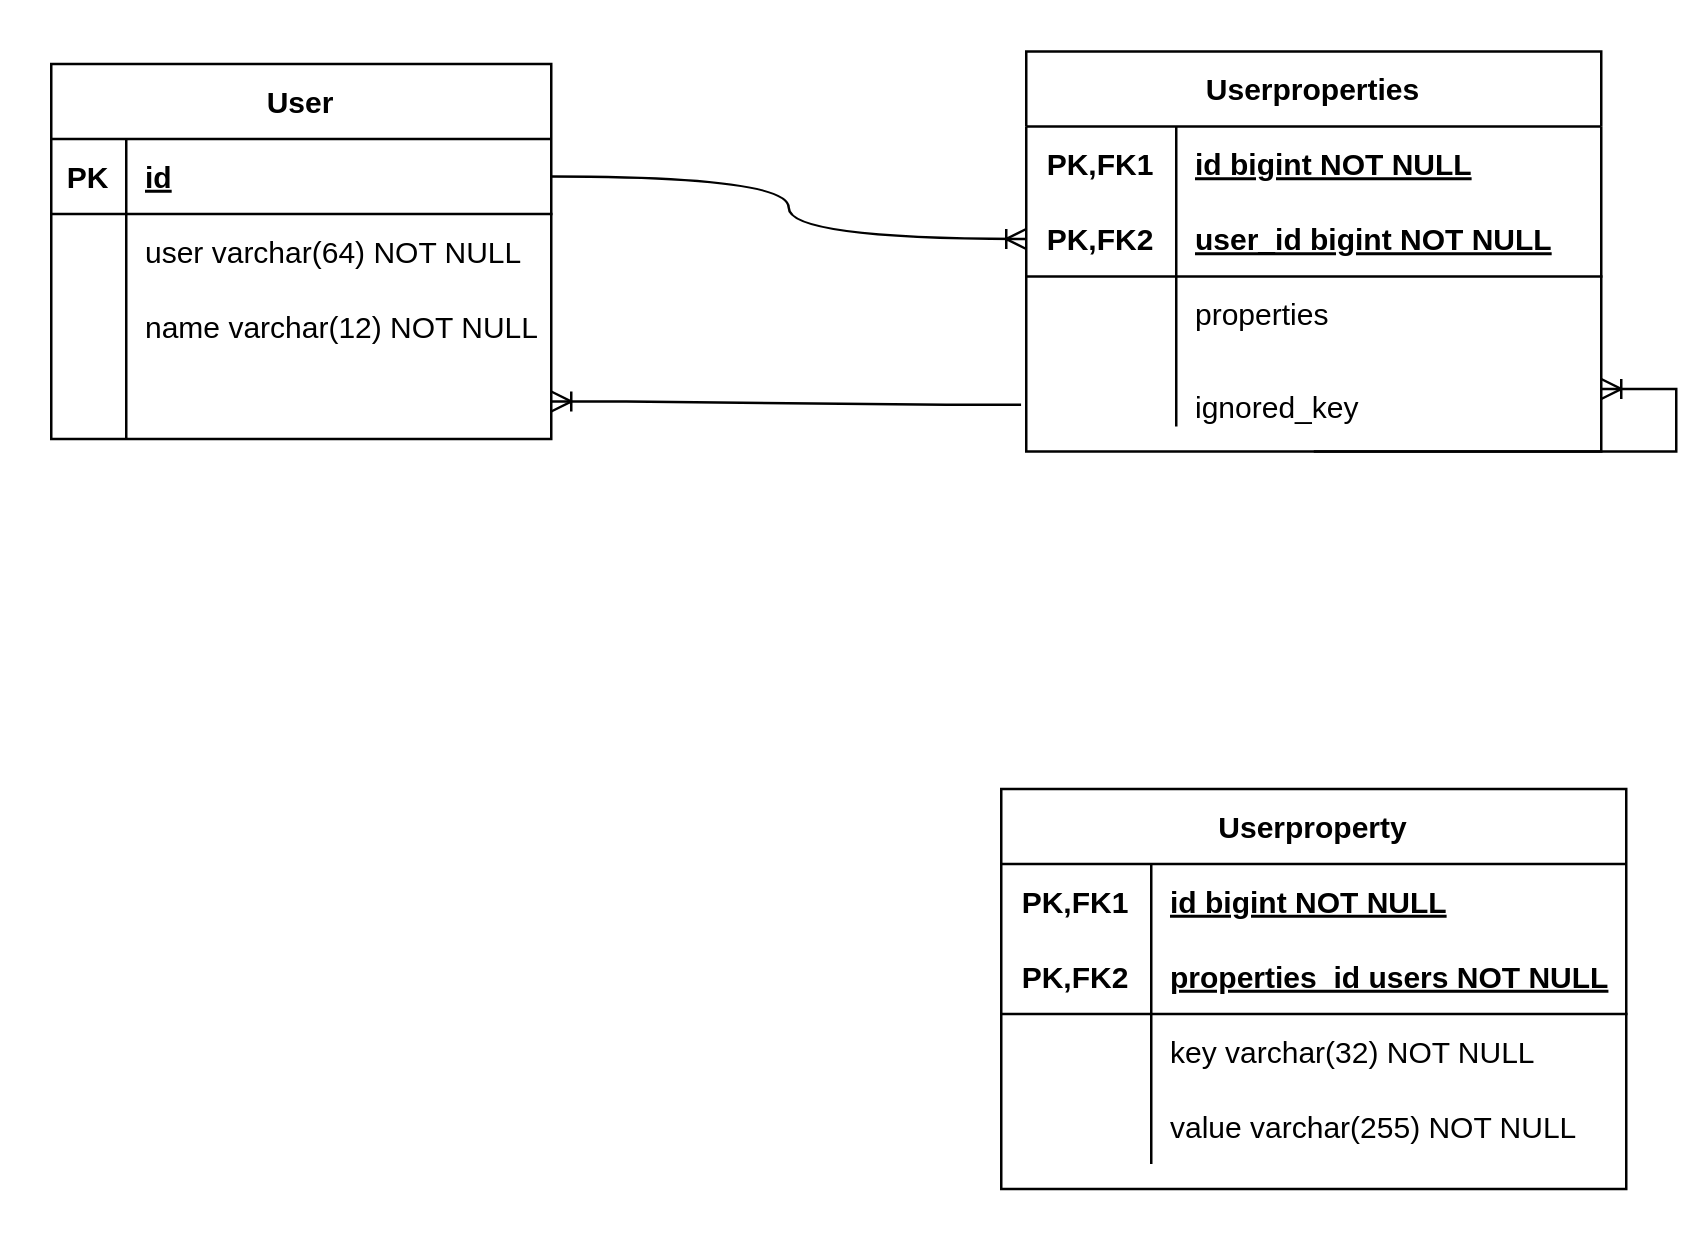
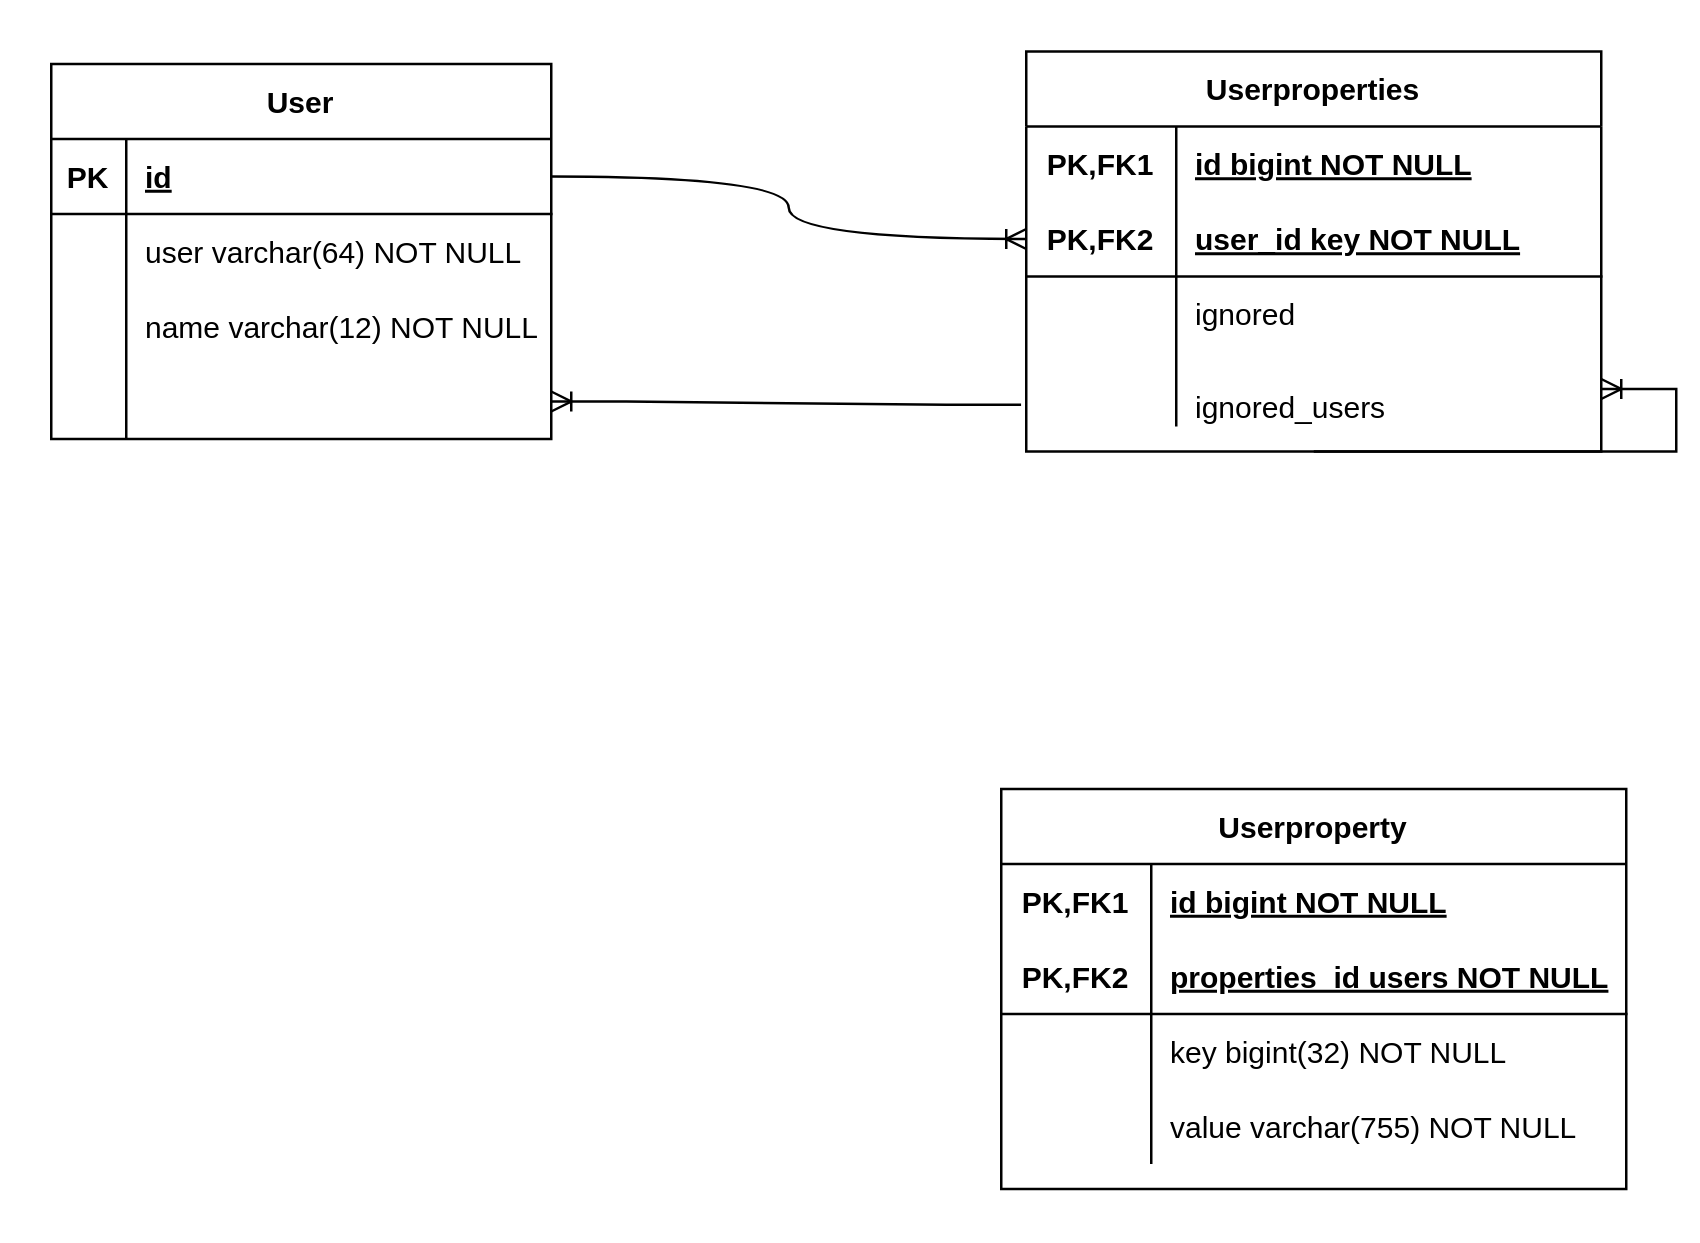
- <mxCell id="21" value="user_id bigint NOT NULL" style="shape=partialRectangle;connectable=0;fillColor=none;top=0;left=0;bottom=0;right=0;align=left;spacingLeft=6;fontStyle=5;overflow=hidden;" vertex="1" parent="19"><mxGeometry x="60" width="170" height="30" as="geometry"><mxRectangle width="170" height="30" as="alternateBounds" /></mxGeometry></mxCell>
+ <mxCell id="21" value="user_id key NOT NULL" style="shape=partialRectangle;connectable=0;fillColor=none;top=0;left=0;bottom=0;right=0;align=left;spacingLeft=6;fontStyle=5;overflow=hidden;" vertex="1" parent="19"><mxGeometry x="60" width="170" height="30" as="geometry"><mxRectangle width="170" height="30" as="alternateBounds" /></mxGeometry></mxCell>
- <mxCell id="24" value="properties" style="shape=partialRectangle;connectable=0;fillColor=none;top=0;left=0;bottom=0;right=0;align=left;spacingLeft=6;overflow=hidden;" vertex="1" parent="22"><mxGeometry x="60" width="170" height="30" as="geometry"><mxRectangle width="170" height="30" as="alternateBounds" /></mxGeometry></mxCell>
+ <mxCell id="24" value="ignored" style="shape=partialRectangle;connectable=0;fillColor=none;top=0;left=0;bottom=0;right=0;align=left;spacingLeft=6;overflow=hidden;" vertex="1" parent="22"><mxGeometry x="60" width="170" height="30" as="geometry"><mxRectangle width="170" height="30" as="alternateBounds" /></mxGeometry></mxCell>
- <mxCell id="27" value="&#10;ignored_key&#10;" style="shape=partialRectangle;connectable=0;fillColor=none;top=0;left=0;bottom=0;right=0;align=left;spacingLeft=6;overflow=hidden;" vertex="1" parent="25"><mxGeometry x="60" width="170" height="30" as="geometry"><mxRectangle width="170" height="30" as="alternateBounds" /></mxGeometry></mxCell>
+ <mxCell id="27" value="&#10;ignored_users&#10;" style="shape=partialRectangle;connectable=0;fillColor=none;top=0;left=0;bottom=0;right=0;align=left;spacingLeft=6;overflow=hidden;" vertex="1" parent="25"><mxGeometry x="60" width="170" height="30" as="geometry"><mxRectangle width="170" height="30" as="alternateBounds" /></mxGeometry></mxCell>
- <mxCell id="37" value="key varchar(32) NOT NULL" style="shape=partialRectangle;connectable=0;fillColor=none;top=0;left=0;bottom=0;right=0;align=left;spacingLeft=6;overflow=hidden;" vertex="1" parent="35"><mxGeometry x="60" width="190" height="30" as="geometry"><mxRectangle width="190" height="30" as="alternateBounds" /></mxGeometry></mxCell>
+ <mxCell id="37" value="key bigint(32) NOT NULL" style="shape=partialRectangle;connectable=0;fillColor=none;top=0;left=0;bottom=0;right=0;align=left;spacingLeft=6;overflow=hidden;" vertex="1" parent="35"><mxGeometry x="60" width="190" height="30" as="geometry"><mxRectangle width="190" height="30" as="alternateBounds" /></mxGeometry></mxCell>
- <mxCell id="40" value="value varchar(255) NOT NULL" style="shape=partialRectangle;connectable=0;fillColor=none;top=0;left=0;bottom=0;right=0;align=left;spacingLeft=6;overflow=hidden;" vertex="1" parent="38"><mxGeometry x="60" width="190" height="30" as="geometry"><mxRectangle width="190" height="30" as="alternateBounds" /></mxGeometry></mxCell>
+ <mxCell id="40" value="value varchar(755) NOT NULL" style="shape=partialRectangle;connectable=0;fillColor=none;top=0;left=0;bottom=0;right=0;align=left;spacingLeft=6;overflow=hidden;" vertex="1" parent="38"><mxGeometry x="60" width="190" height="30" as="geometry"><mxRectangle width="190" height="30" as="alternateBounds" /></mxGeometry></mxCell>
